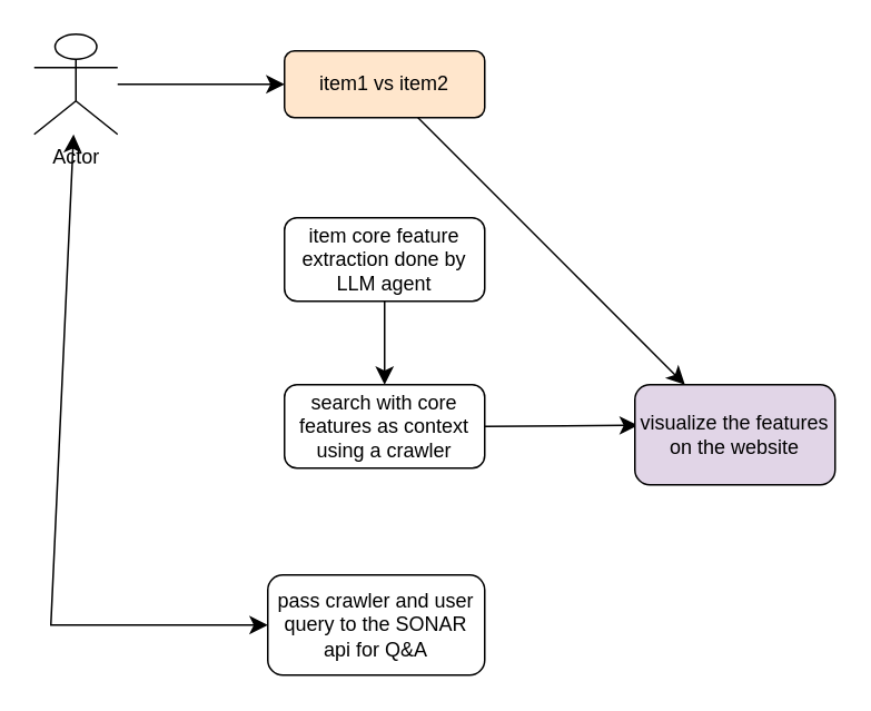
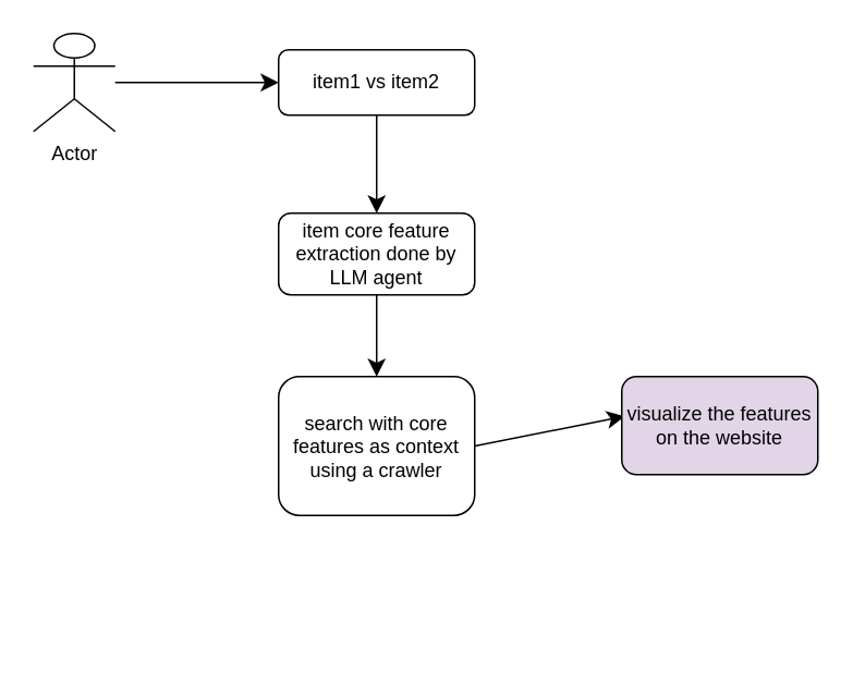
- <mxCell id="6" value="item1 vs item2" style="rounded=1;whiteSpace=wrap;html=1;fillColor=#ffe6cc;" vertex="1" parent="1"><mxGeometry x="170" y="30" width="120" height="40" as="geometry" /></mxCell>
+ <mxCell id="6" value="item1 vs item2" style="rounded=1;whiteSpace=wrap;html=1;" vertex="1" parent="1"><mxGeometry x="170" y="30" width="120" height="40" as="geometry" /></mxCell>
- <mxCell id="5" style="edgeStyle=none;curved=1;rounded=0;orthogonalLoop=1;jettySize=auto;html=1;fontSize=12;startSize=8;endSize=8;" edge="1" parent="1" source="6" target="11"><mxGeometry relative="1" as="geometry" /></mxCell>
+ <mxCell id="5" style="edgeStyle=none;curved=1;rounded=0;orthogonalLoop=1;jettySize=auto;html=1;entryX=0.5;entryY=0;entryDx=0;entryDy=0;fontSize=12;startSize=8;endSize=8;" edge="1" parent="1" source="6" target="8"><mxGeometry relative="1" as="geometry" /></mxCell>
- <mxCell id="10" value="search with core features as context using a crawler" style="rounded=1;whiteSpace=wrap;html=1;" vertex="1" parent="1"><mxGeometry x="170" y="230" width="120" height="50" as="geometry" /></mxCell>
+ <mxCell id="10" value="search with core features as context using a crawler" style="rounded=1;whiteSpace=wrap;html=1;" vertex="1" parent="1"><mxGeometry x="170" y="230" width="120" height="85" as="geometry" /></mxCell>
- <mxCell id="2" style="edgeStyle=none;curved=0;rounded=0;orthogonalLoop=1;jettySize=auto;html=1;entryX=0;entryY=0.5;entryDx=0;entryDy=0;fontSize=12;startSize=8;endSize=8;startArrow=classic;startFill=1;" edge="1" parent="1" source="3" target="12"><mxGeometry relative="1" as="geometry"><Array as="points"><mxPoint x="30" y="374" /></Array></mxGeometry></mxCell>
- <mxCell id="12" value="pass crawler and user query to the SONAR api for Q&amp;amp;A" style="rounded=1;whiteSpace=wrap;html=1;" vertex="1" parent="1"><mxGeometry x="160" y="344" width="130" height="60" as="geometry" /></mxCell>
